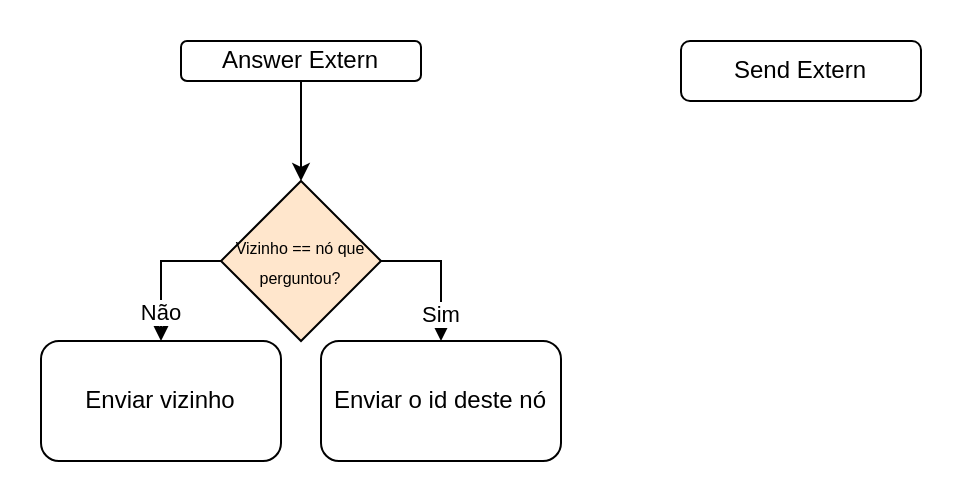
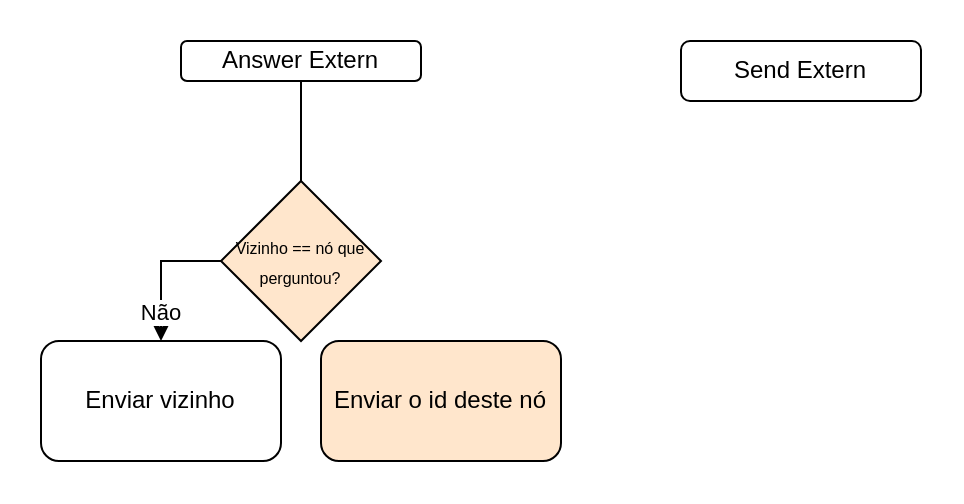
- <mxCell id="2" style="edgeStyle=orthogonalEdgeStyle;rounded=0;orthogonalLoop=1;jettySize=auto;html=1;entryX=0.5;entryY=0;entryDx=0;entryDy=0;" edge="1" parent="1" source="3" target="8"><mxGeometry relative="1" as="geometry" /></mxCell>
+ <mxCell id="2" style="edgeStyle=orthogonalEdgeStyle;rounded=0;orthogonalLoop=1;jettySize=auto;html=1;entryX=0.5;entryY=0;entryDx=0;entryDy=0;endArrow=none;" edge="1" parent="1" source="3" target="8"><mxGeometry relative="1" as="geometry" /></mxCell>
- <mxCell id="4" style="edgeStyle=orthogonalEdgeStyle;rounded=0;orthogonalLoop=1;jettySize=auto;html=1;" edge="1" parent="1" source="8" target="9"><mxGeometry relative="1" as="geometry"><Array as="points"><mxPoint x="150" y="130" /><mxPoint x="220" y="130" /></Array></mxGeometry></mxCell>
- <mxCell id="5" value="Sim" style="edgeLabel;html=1;align=center;verticalAlign=middle;resizable=0;points=[];" vertex="1" connectable="0" parent="4"><mxGeometry x="0.604" y="-1" relative="1" as="geometry"><mxPoint as="offset" /></mxGeometry></mxCell>
- <mxCell id="9" value="Enviar o id deste nó" style="rounded=1;whiteSpace=wrap;html=1;" vertex="1" parent="1"><mxGeometry x="160" y="170" width="120" height="60" as="geometry" /></mxCell>
+ <mxCell id="9" value="Enviar o id deste nó" style="rounded=1;whiteSpace=wrap;html=1;fillColor=#ffe6cc;" vertex="1" parent="1"><mxGeometry x="160" y="170" width="120" height="60" as="geometry" /></mxCell>
